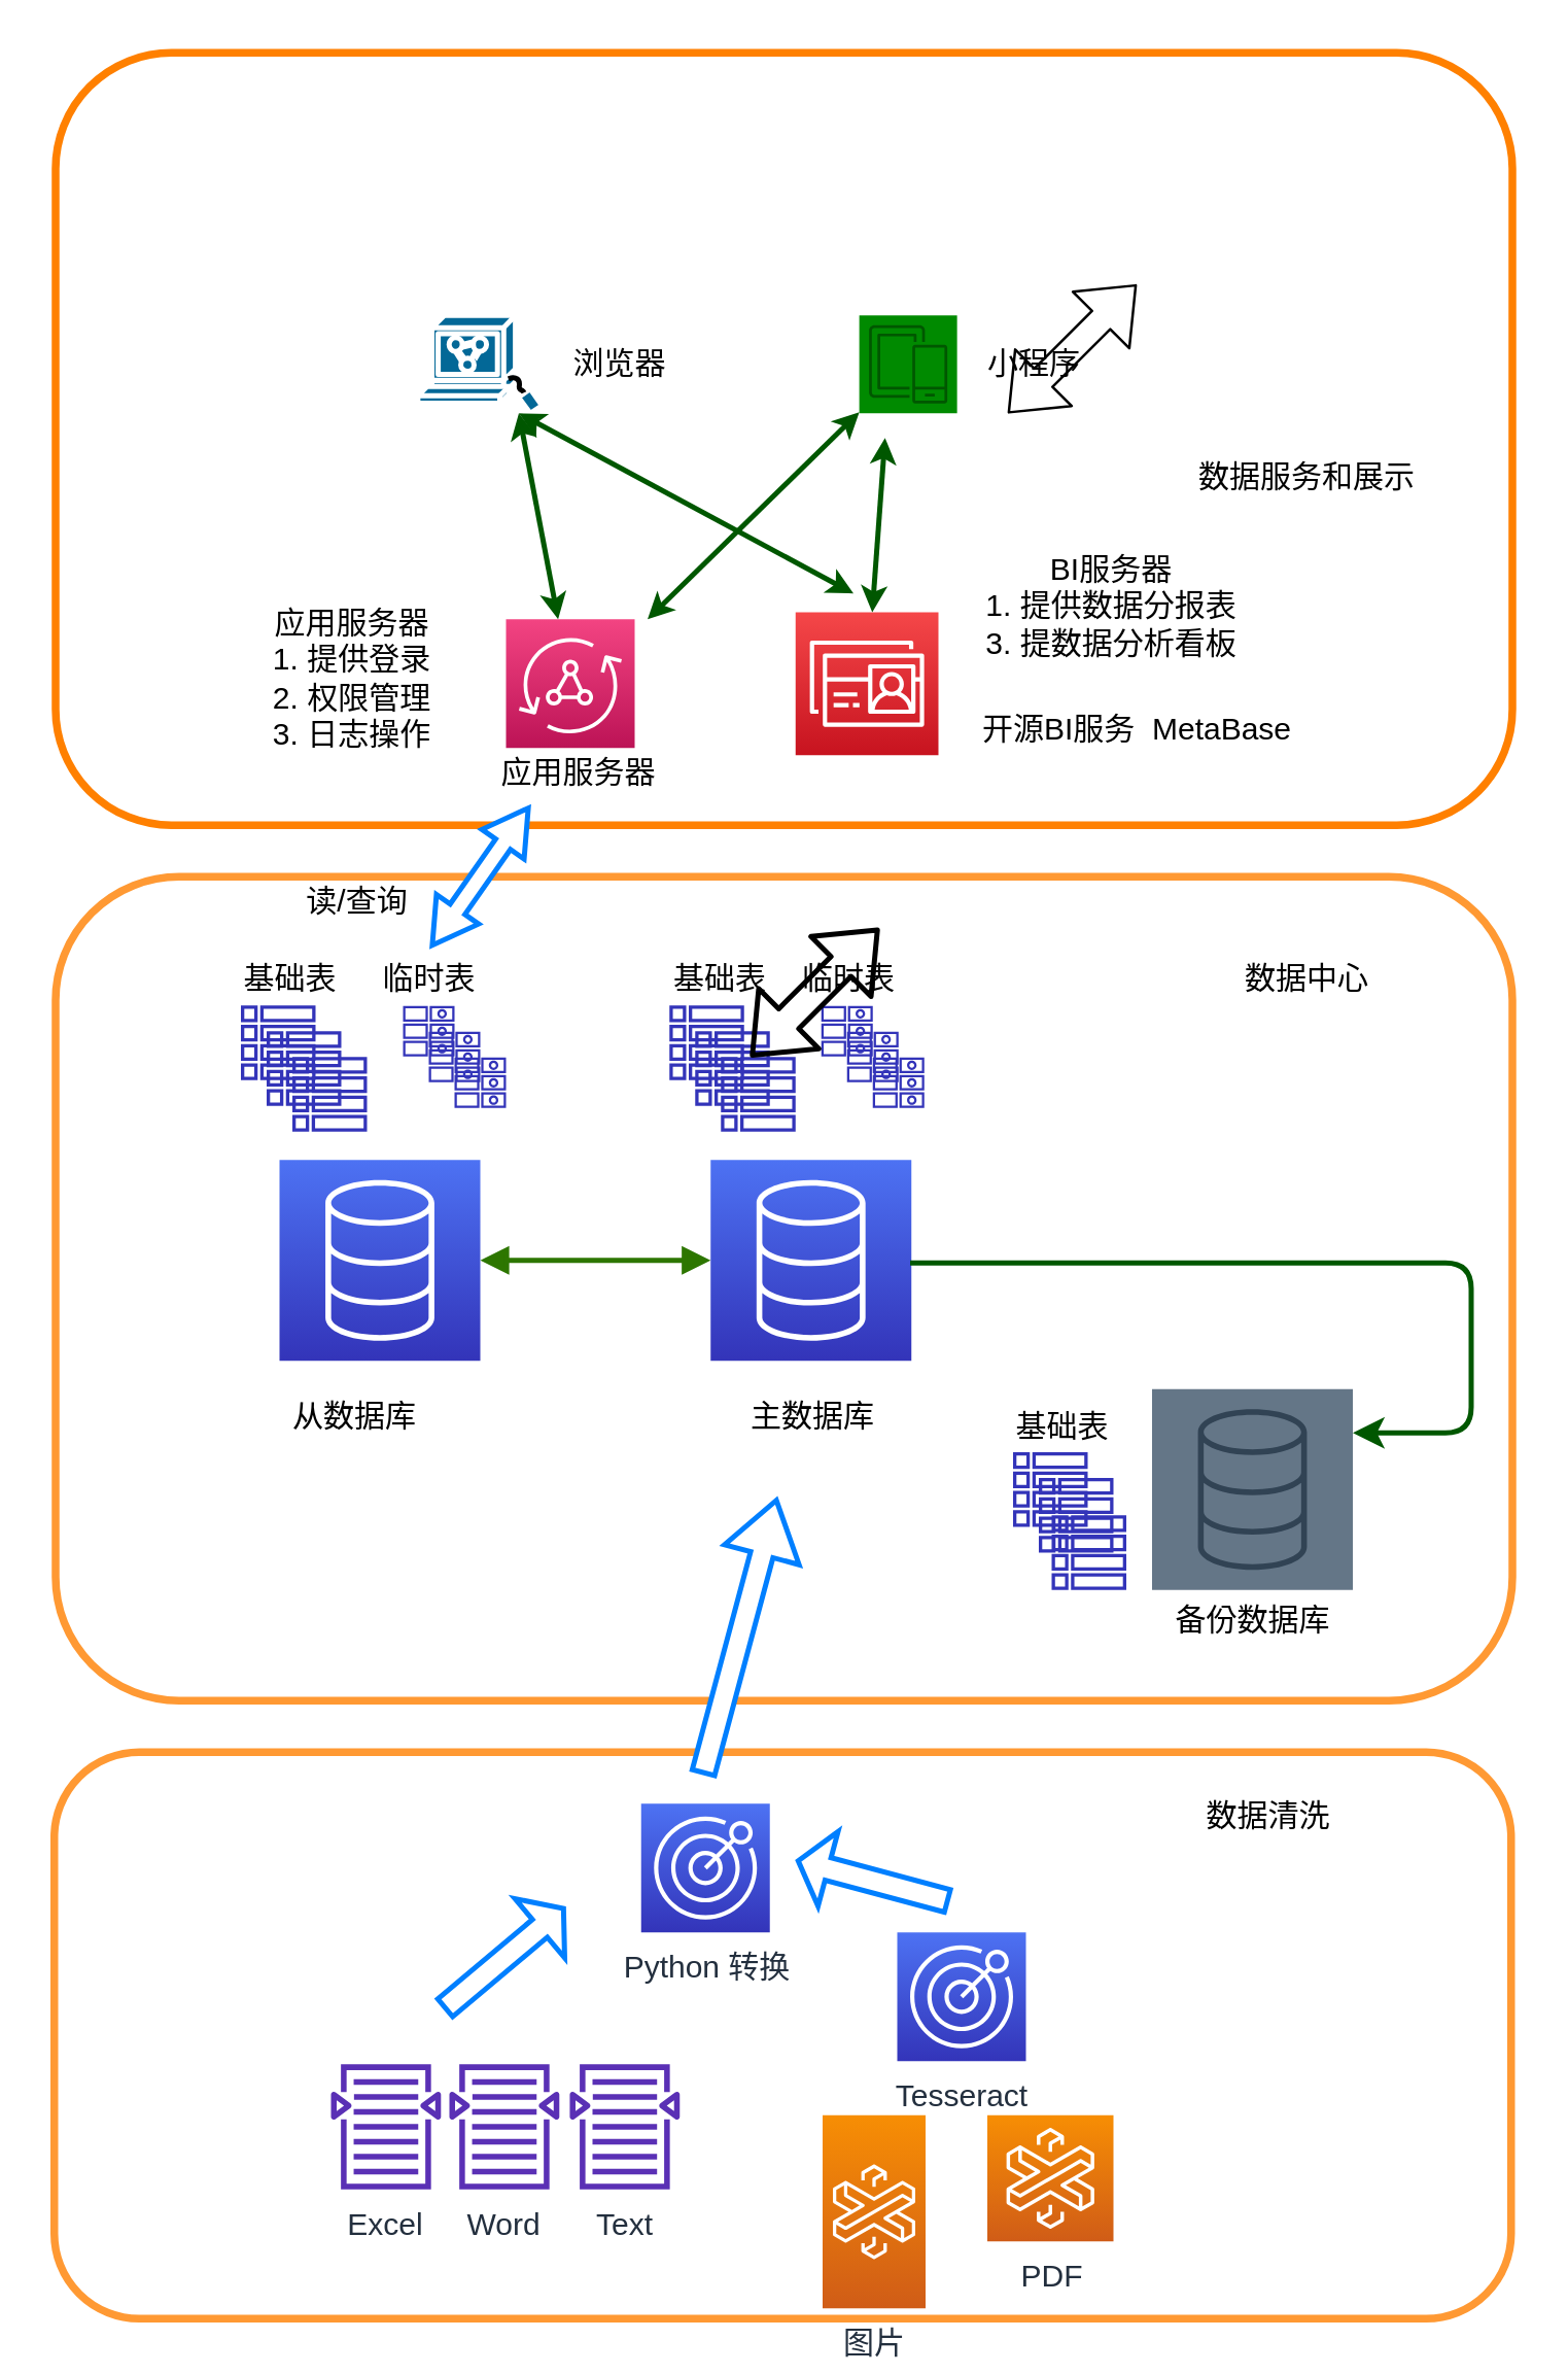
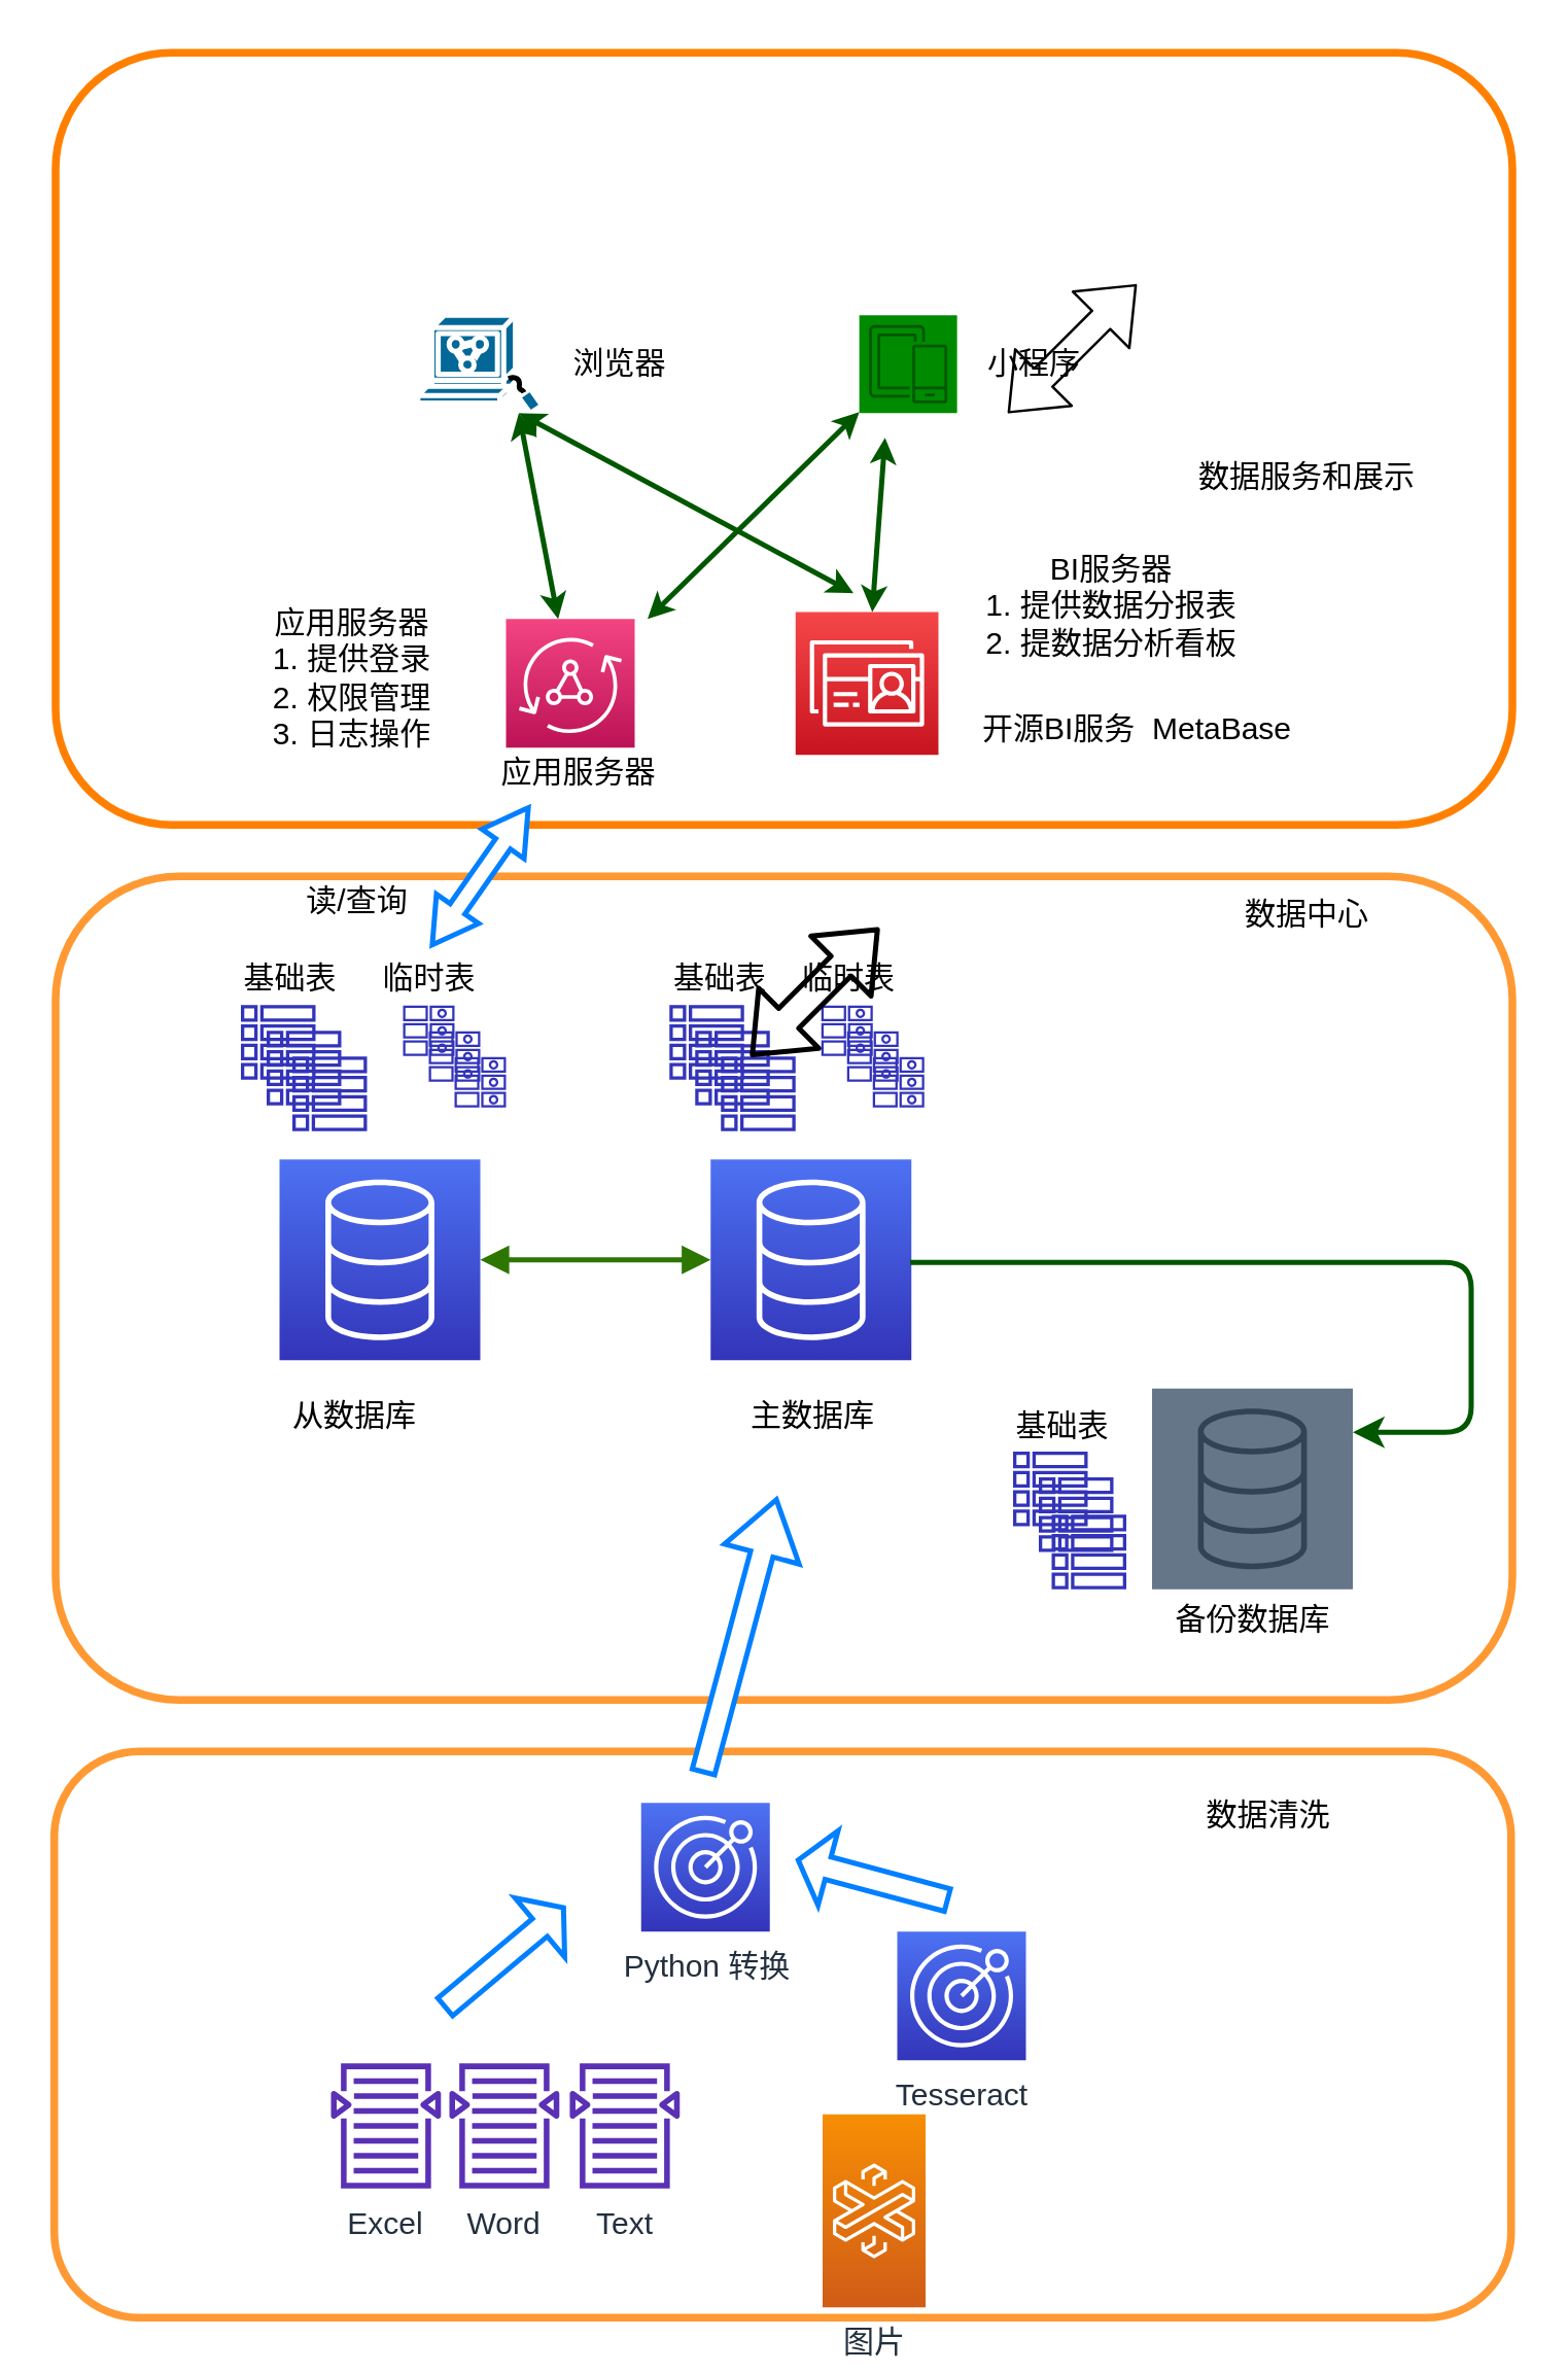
- <mxCell id="64" value="BI服务器&lt;br&gt;1. 提供数据分报表&lt;br&gt;3. 提数据分析看板" style="text;html=1;resizable=0;autosize=1;align=center;verticalAlign=middle;points=[];fillColor=none;strokeColor=none;rounded=0;fontColor=#000000;" vertex="1" parent="1"><mxGeometry x="376.25" y="210" width="110" height="50" as="geometry" /></mxCell>
+ <mxCell id="64" value="BI服务器&lt;br&gt;1. 提供数据分报表&lt;br&gt;2. 提数据分析看板" style="text;html=1;resizable=0;autosize=1;align=center;verticalAlign=middle;points=[];fillColor=none;strokeColor=none;rounded=0;fontColor=#000000;" vertex="1" parent="1"><mxGeometry x="376.25" y="210" width="110" height="50" as="geometry" /></mxCell>
- <mxCell id="30" value="数据中心" style="text;html=1;resizable=0;autosize=1;align=center;verticalAlign=middle;points=[];fillColor=none;strokeColor=none;rounded=0;fontColor=#000000;" parent="1" vertex="1"><mxGeometry x="477" y="370" width="60" height="20" as="geometry" /></mxCell>
+ <mxCell id="30" value="数据中心" style="text;html=1;resizable=0;autosize=1;align=center;verticalAlign=middle;points=[];fillColor=none;strokeColor=none;rounded=0;fontColor=#000000;" parent="1" vertex="1"><mxGeometry x="477" y="345" width="60" height="20" as="geometry" /></mxCell>
- <mxCell id="50" value="PDF" style="outlineConnect=0;fontColor=#232F3E;gradientColor=#F78E04;gradientDirection=north;fillColor=#D05C17;strokeColor=#ffffff;dashed=0;verticalLabelPosition=bottom;verticalAlign=top;align=center;html=1;fontSize=12;fontStyle=0;aspect=fixed;shape=mxgraph.aws4.resourceIcon;resIcon=mxgraph.aws4.thinkbox_xmesh;" parent="1" vertex="1"><mxGeometry x="383" y="821" width="49" height="49" as="geometry" /></mxCell>
